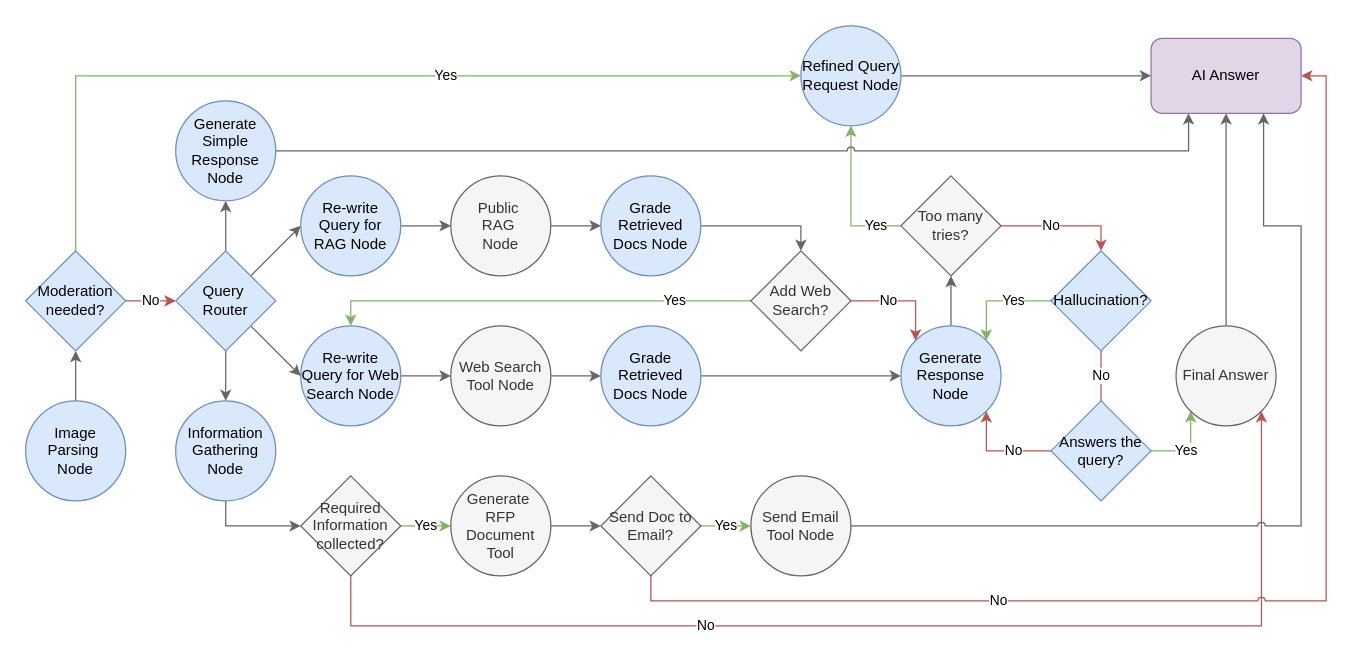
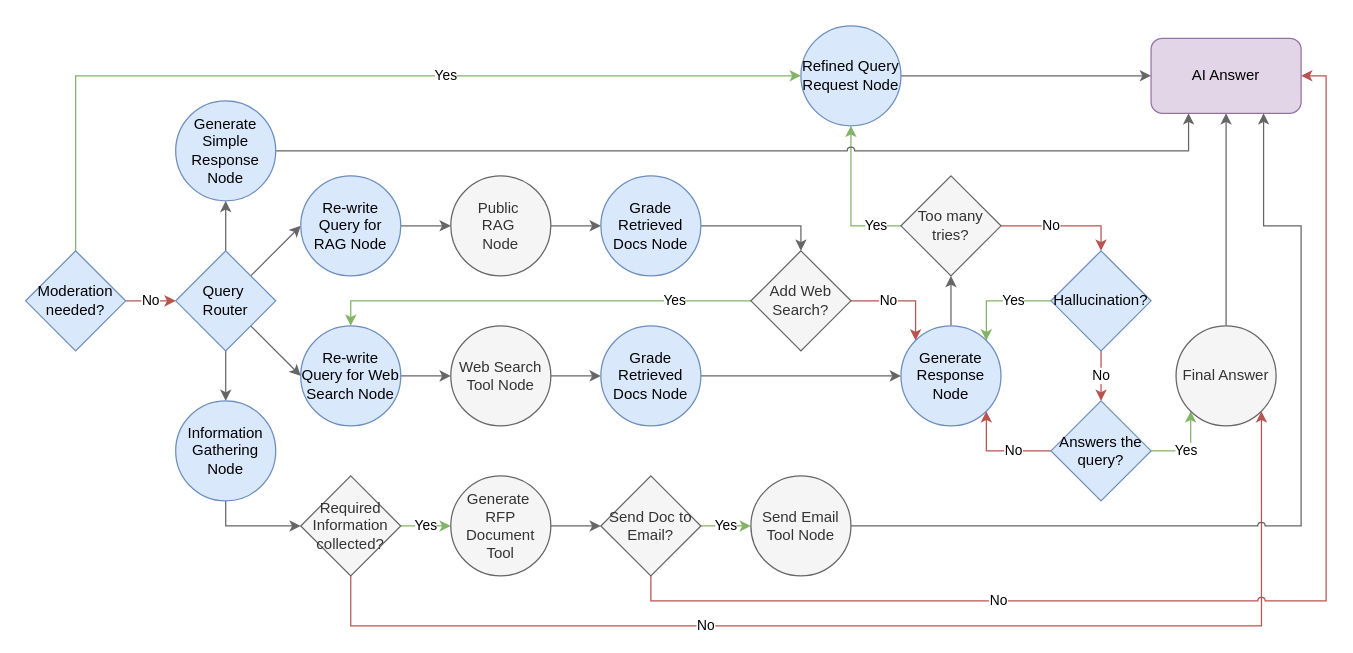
- <mxCell id="25" style="edgeStyle=orthogonalEdgeStyle;rounded=0;orthogonalLoop=1;jettySize=auto;html=1;entryX=0.5;entryY=1;entryDx=0;entryDy=0;fillColor=#f5f5f5;strokeColor=#666666;movable=0;resizable=0;rotatable=0;deletable=0;editable=0;locked=1;connectable=0;exitX=0.5;exitY=0;exitDx=0;exitDy=0;" edge="1" parent="1" source="26" target="36"><mxGeometry relative="1" as="geometry" /></mxCell>
- <mxCell id="14" value="No" style="edgeStyle=orthogonalEdgeStyle;rounded=0;orthogonalLoop=1;jettySize=auto;html=1;entryX=0.5;entryY=0;entryDx=0;entryDy=0;fillColor=#f8cecc;strokeColor=#b85450;movable=0;resizable=0;rotatable=0;deletable=0;editable=0;locked=1;connectable=0;exitX=0.5;exitY=1;exitDx=0;exitDy=0;endArrow=none;" edge="1" parent="1" source="16" target="19"><mxGeometry relative="1" as="geometry"><Array as="points"><mxPoint x="880" y="320" /></Array><mxPoint as="offset" /></mxGeometry></mxCell>
+ <mxCell id="14" value="No" style="edgeStyle=orthogonalEdgeStyle;rounded=0;orthogonalLoop=1;jettySize=auto;html=1;entryX=0.5;entryY=0;entryDx=0;entryDy=0;fillColor=#f8cecc;strokeColor=#b85450;movable=0;resizable=0;rotatable=0;deletable=0;editable=0;locked=1;connectable=0;exitX=0.5;exitY=1;exitDx=0;exitDy=0;" edge="1" parent="1" source="16" target="19"><mxGeometry relative="1" as="geometry"><Array as="points"><mxPoint x="880" y="320" /></Array><mxPoint as="offset" /></mxGeometry></mxCell>
- <mxCell id="26" value="Image Parsing&amp;nbsp;&lt;div&gt;Node&lt;/div&gt;" style="ellipse;whiteSpace=wrap;html=1;aspect=fixed;fillColor=#dae8fc;strokeColor=#6c8ebf;movable=0;resizable=0;rotatable=0;deletable=0;editable=0;locked=1;connectable=0;" vertex="1" parent="1"><mxGeometry x="20" y="320" width="80" height="80" as="geometry" /></mxCell>
